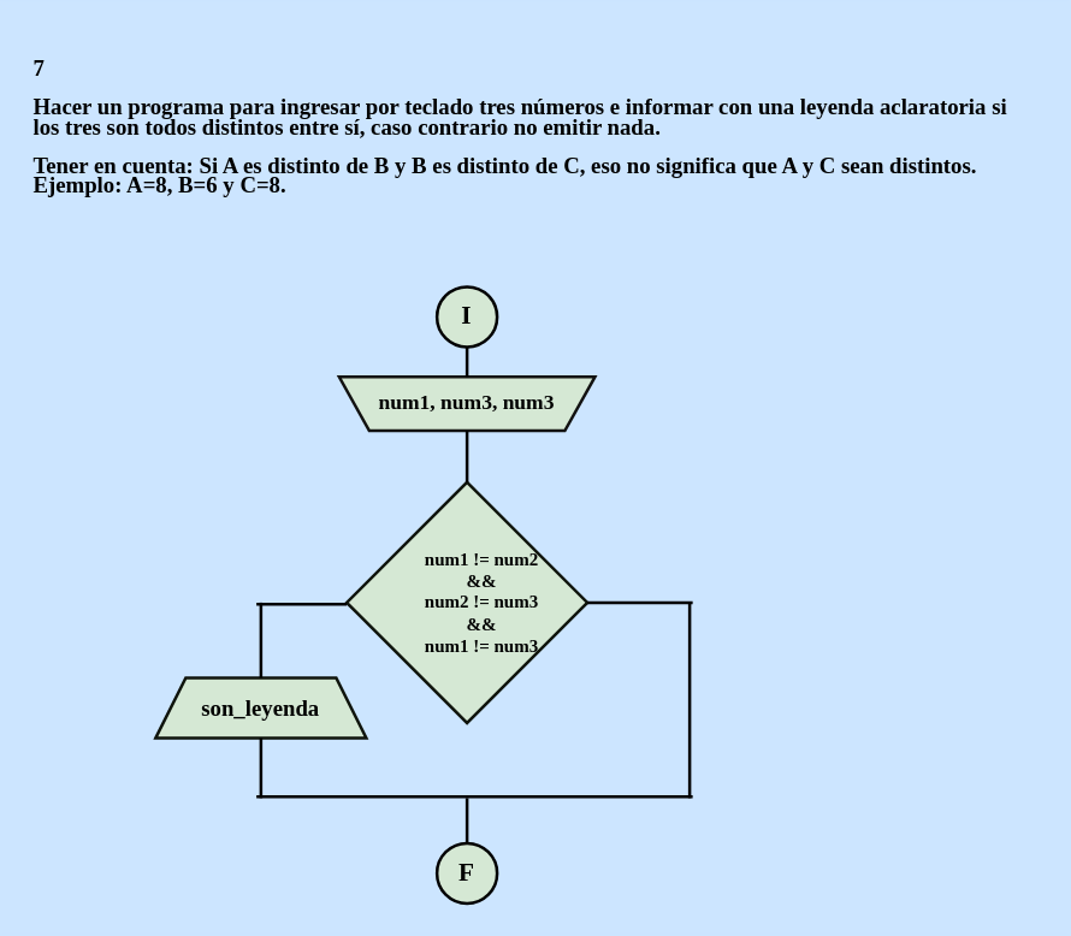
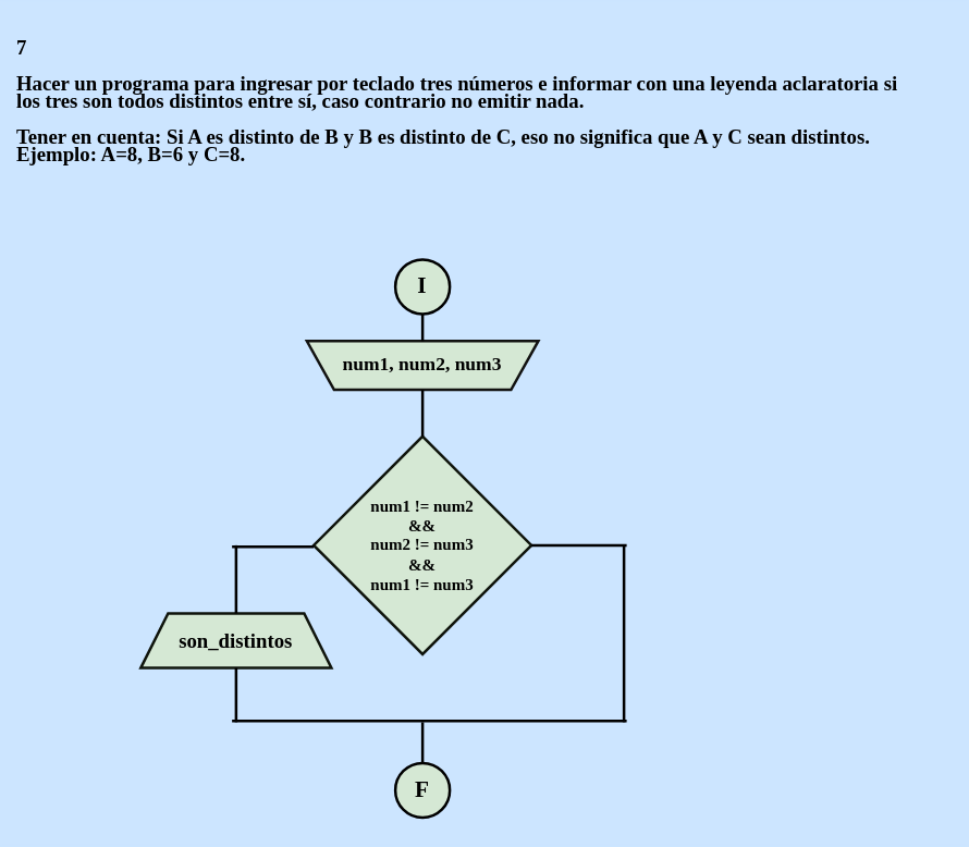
- <mxCell id="2" value="&lt;p style=&quot;line-height: 100%;&quot;&gt;&lt;font style=&quot;font-size: 15px;&quot; color=&quot;#000000&quot; face=&quot;Comic Sans MS&quot;&gt;&lt;b&gt;7&lt;br&gt;&lt;br&gt;Hacer un programa para ingresar por teclado tres números e informar con una leyenda aclaratoria si los tres son todos distintos entre sí, caso contrario no emitir nada. &lt;br&gt;&lt;br&gt;Tener en cuenta: Si A es distinto de B y B es distinto de C, eso no significa que A y C sean distintos. Ejemplo: A=8, B=6 y C=8.&lt;/b&gt;&lt;/font&gt;&lt;/p&gt;" style="text;whiteSpace=wrap;html=1;fontFamily=Architects Daughter;fontSource=https%3A%2F%2Ffonts.googleapis.com%2Fcss%3Ffamily%3DArchitects%2BDaughter;" vertex="1" parent="1"><mxGeometry x="20" width="670" height="140" as="geometry" y="20" /></mxCell>
+ <mxCell id="2" value="&lt;p style=&quot;line-height: 100%;&quot;&gt;&lt;font style=&quot;font-size: 15px;&quot; color=&quot;#000000&quot; face=&quot;Comic Sans MS&quot;&gt;&lt;b&gt;7&lt;br&gt;&lt;br&gt;Hacer un programa para ingresar por teclado tres números e informar con una leyenda aclaratoria si los tres son todos distintos entre sí, caso contrario no emitir nada. &lt;br&gt;&lt;br&gt;Tener en cuenta: Si A es distinto de B y B es distinto de C, eso no significa que A y C sean distintos. Ejemplo: A=8, B=6 y C=8.&lt;/b&gt;&lt;/font&gt;&lt;/p&gt;" style="text;whiteSpace=wrap;html=1;fontFamily=Architects Daughter;fontSource=https%3A%2F%2Ffonts.googleapis.com%2Fcss%3Ffamily%3DArchitects%2BDaughter;" vertex="1" parent="1"><mxGeometry x="10" y="10" width="670" height="140" as="geometry" /></mxCell>
- <mxCell id="12" value="&lt;font face=&quot;Comic Sans MS&quot; color=&quot;#000000&quot;&gt;&lt;span style=&quot;font-size: 14px;&quot;&gt;num1, num3, num3&lt;/span&gt;&lt;/font&gt;" style="text;strokeColor=none;align=center;fillColor=none;html=1;verticalAlign=middle;whiteSpace=wrap;rounded=0;fontFamily=Architects Daughter;fontSource=https%3A%2F%2Ffonts.googleapis.com%2Fcss%3Ffamily%3DArchitects%2BDaughter;fontStyle=1;container=0;aspect=fixed;" vertex="1" parent="10"><mxGeometry x="15" y="4.35" width="140" height="27.1" as="geometry" /></mxCell>
+ <mxCell id="12" value="&lt;font face=&quot;Comic Sans MS&quot; color=&quot;#000000&quot;&gt;&lt;span style=&quot;font-size: 14px;&quot;&gt;num1, num2, num3&lt;/span&gt;&lt;/font&gt;" style="text;strokeColor=none;align=center;fillColor=none;html=1;verticalAlign=middle;whiteSpace=wrap;rounded=0;fontFamily=Architects Daughter;fontSource=https%3A%2F%2Ffonts.googleapis.com%2Fcss%3Ffamily%3DArchitects%2BDaughter;fontStyle=1;container=0;aspect=fixed;" vertex="1" parent="10"><mxGeometry x="15" y="4.35" width="140" height="27.1" as="geometry" /></mxCell>
- <mxCell id="16" value="&lt;b style=&quot;&quot;&gt;&lt;font face=&quot;Comic Sans MS&quot; color=&quot;#000000&quot; style=&quot;font-size: 12px;&quot;&gt;num1 != num2&lt;/font&gt;&lt;/b&gt;&lt;div style=&quot;&quot;&gt;&lt;b&gt;&lt;font face=&quot;Comic Sans MS&quot; color=&quot;#000000&quot; style=&quot;font-size: 12px;&quot;&gt;&amp;amp;&amp;amp;&lt;/font&gt;&lt;/b&gt;&lt;/div&gt;&lt;div style=&quot;&quot;&gt;&lt;b style=&quot;&quot;&gt;&lt;font face=&quot;Comic Sans MS&quot; color=&quot;#000000&quot; style=&quot;font-size: 12px;&quot;&gt;num2 != num3&lt;/font&gt;&lt;/b&gt;&lt;/div&gt;&lt;div style=&quot;&quot;&gt;&lt;b style=&quot;&quot;&gt;&lt;font face=&quot;Comic Sans MS&quot; color=&quot;#000000&quot; style=&quot;font-size: 12px;&quot;&gt;&amp;amp;&amp;amp;&lt;/font&gt;&lt;/b&gt;&lt;/div&gt;&lt;div style=&quot;&quot;&gt;&lt;b style=&quot;&quot;&gt;&lt;font face=&quot;Comic Sans MS&quot; color=&quot;#000000&quot; style=&quot;font-size: 12px;&quot;&gt;num1 != num3&lt;/font&gt;&lt;/b&gt;&lt;/div&gt;" style="text;strokeColor=none;align=center;fillColor=none;html=1;verticalAlign=middle;whiteSpace=wrap;rounded=0;fontFamily=Architects Daughter;fontSource=https%3A%2F%2Ffonts.googleapis.com%2Fcss%3Ffamily%3DArchitects%2BDaughter;aspect=fixed;" vertex="1" parent="14"><mxGeometry x="40" y="55" width="100" height="50" as="geometry" /></mxCell>
+ <mxCell id="16" value="&lt;b style=&quot;&quot;&gt;&lt;font face=&quot;Comic Sans MS&quot; color=&quot;#000000&quot; style=&quot;font-size: 12px;&quot;&gt;num1 != num2&lt;/font&gt;&lt;/b&gt;&lt;div style=&quot;&quot;&gt;&lt;b&gt;&lt;font face=&quot;Comic Sans MS&quot; color=&quot;#000000&quot; style=&quot;font-size: 12px;&quot;&gt;&amp;amp;&amp;amp;&lt;/font&gt;&lt;/b&gt;&lt;/div&gt;&lt;div style=&quot;&quot;&gt;&lt;b style=&quot;&quot;&gt;&lt;font face=&quot;Comic Sans MS&quot; color=&quot;#000000&quot; style=&quot;font-size: 12px;&quot;&gt;num2 != num3&lt;/font&gt;&lt;/b&gt;&lt;/div&gt;&lt;div style=&quot;&quot;&gt;&lt;b style=&quot;&quot;&gt;&lt;font face=&quot;Comic Sans MS&quot; color=&quot;#000000&quot; style=&quot;font-size: 12px;&quot;&gt;&amp;amp;&amp;amp;&lt;/font&gt;&lt;/b&gt;&lt;/div&gt;&lt;div style=&quot;&quot;&gt;&lt;b style=&quot;&quot;&gt;&lt;font face=&quot;Comic Sans MS&quot; color=&quot;#000000&quot; style=&quot;font-size: 12px;&quot;&gt;num1 != num3&lt;/font&gt;&lt;/b&gt;&lt;/div&gt;" style="text;strokeColor=none;align=center;fillColor=none;html=1;verticalAlign=middle;whiteSpace=wrap;rounded=0;fontFamily=Architects Daughter;fontSource=https%3A%2F%2Ffonts.googleapis.com%2Fcss%3Ffamily%3DArchitects%2BDaughter;aspect=fixed;" vertex="1" parent="14"><mxGeometry x="30" y="55" width="100" height="50" as="geometry" /></mxCell>
- <mxCell id="19" value="&lt;font color=&quot;#000000&quot; size=&quot;1&quot; face=&quot;Comic Sans MS&quot;&gt;&lt;b style=&quot;font-size: 15px;&quot;&gt;son_leyenda&lt;/b&gt;&lt;/font&gt;" style="text;strokeColor=none;align=center;fillColor=none;html=1;verticalAlign=middle;whiteSpace=wrap;rounded=0;fontFamily=Architects Daughter;fontSource=https%3A%2F%2Ffonts.googleapis.com%2Fcss%3Ffamily%3DArchitects%2BDaughter;aspect=fixed;" vertex="1" parent="17"><mxGeometry x="20" y="5" width="100" height="30" as="geometry" /></mxCell>
+ <mxCell id="19" value="&lt;font color=&quot;#000000&quot; size=&quot;1&quot; face=&quot;Comic Sans MS&quot;&gt;&lt;b style=&quot;font-size: 15px;&quot;&gt;son_distintos&lt;/b&gt;&lt;/font&gt;" style="text;strokeColor=none;align=center;fillColor=none;html=1;verticalAlign=middle;whiteSpace=wrap;rounded=0;fontFamily=Architects Daughter;fontSource=https%3A%2F%2Ffonts.googleapis.com%2Fcss%3Ffamily%3DArchitects%2BDaughter;aspect=fixed;" vertex="1" parent="17"><mxGeometry x="20" y="5" width="100" height="30" as="geometry" /></mxCell>
